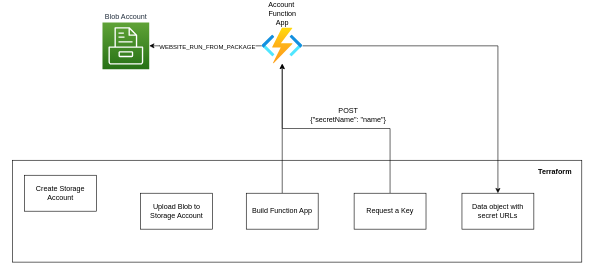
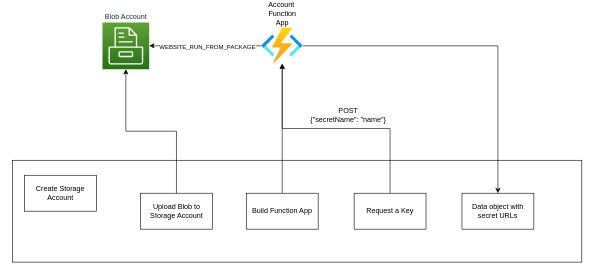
+ <mxCell id="11" style="edgeStyle=orthogonalEdgeStyle;rounded=0;orthogonalLoop=1;jettySize=auto;html=1;entryX=0.5;entryY=1;entryDx=0;entryDy=0;entryPerimeter=0;" edge="1" parent="1" source="12" target="10"><mxGeometry relative="1" as="geometry" /></mxCell>
- <mxCell id="9" value="Terraform" style="text;html=1;resizable=0;autosize=1;align=center;verticalAlign=middle;points=[];fillColor=none;strokeColor=none;rounded=0;fontStyle=1" vertex="1" parent="1"><mxGeometry x="890" y="260" width="70" height="20" as="geometry" /></mxCell>
